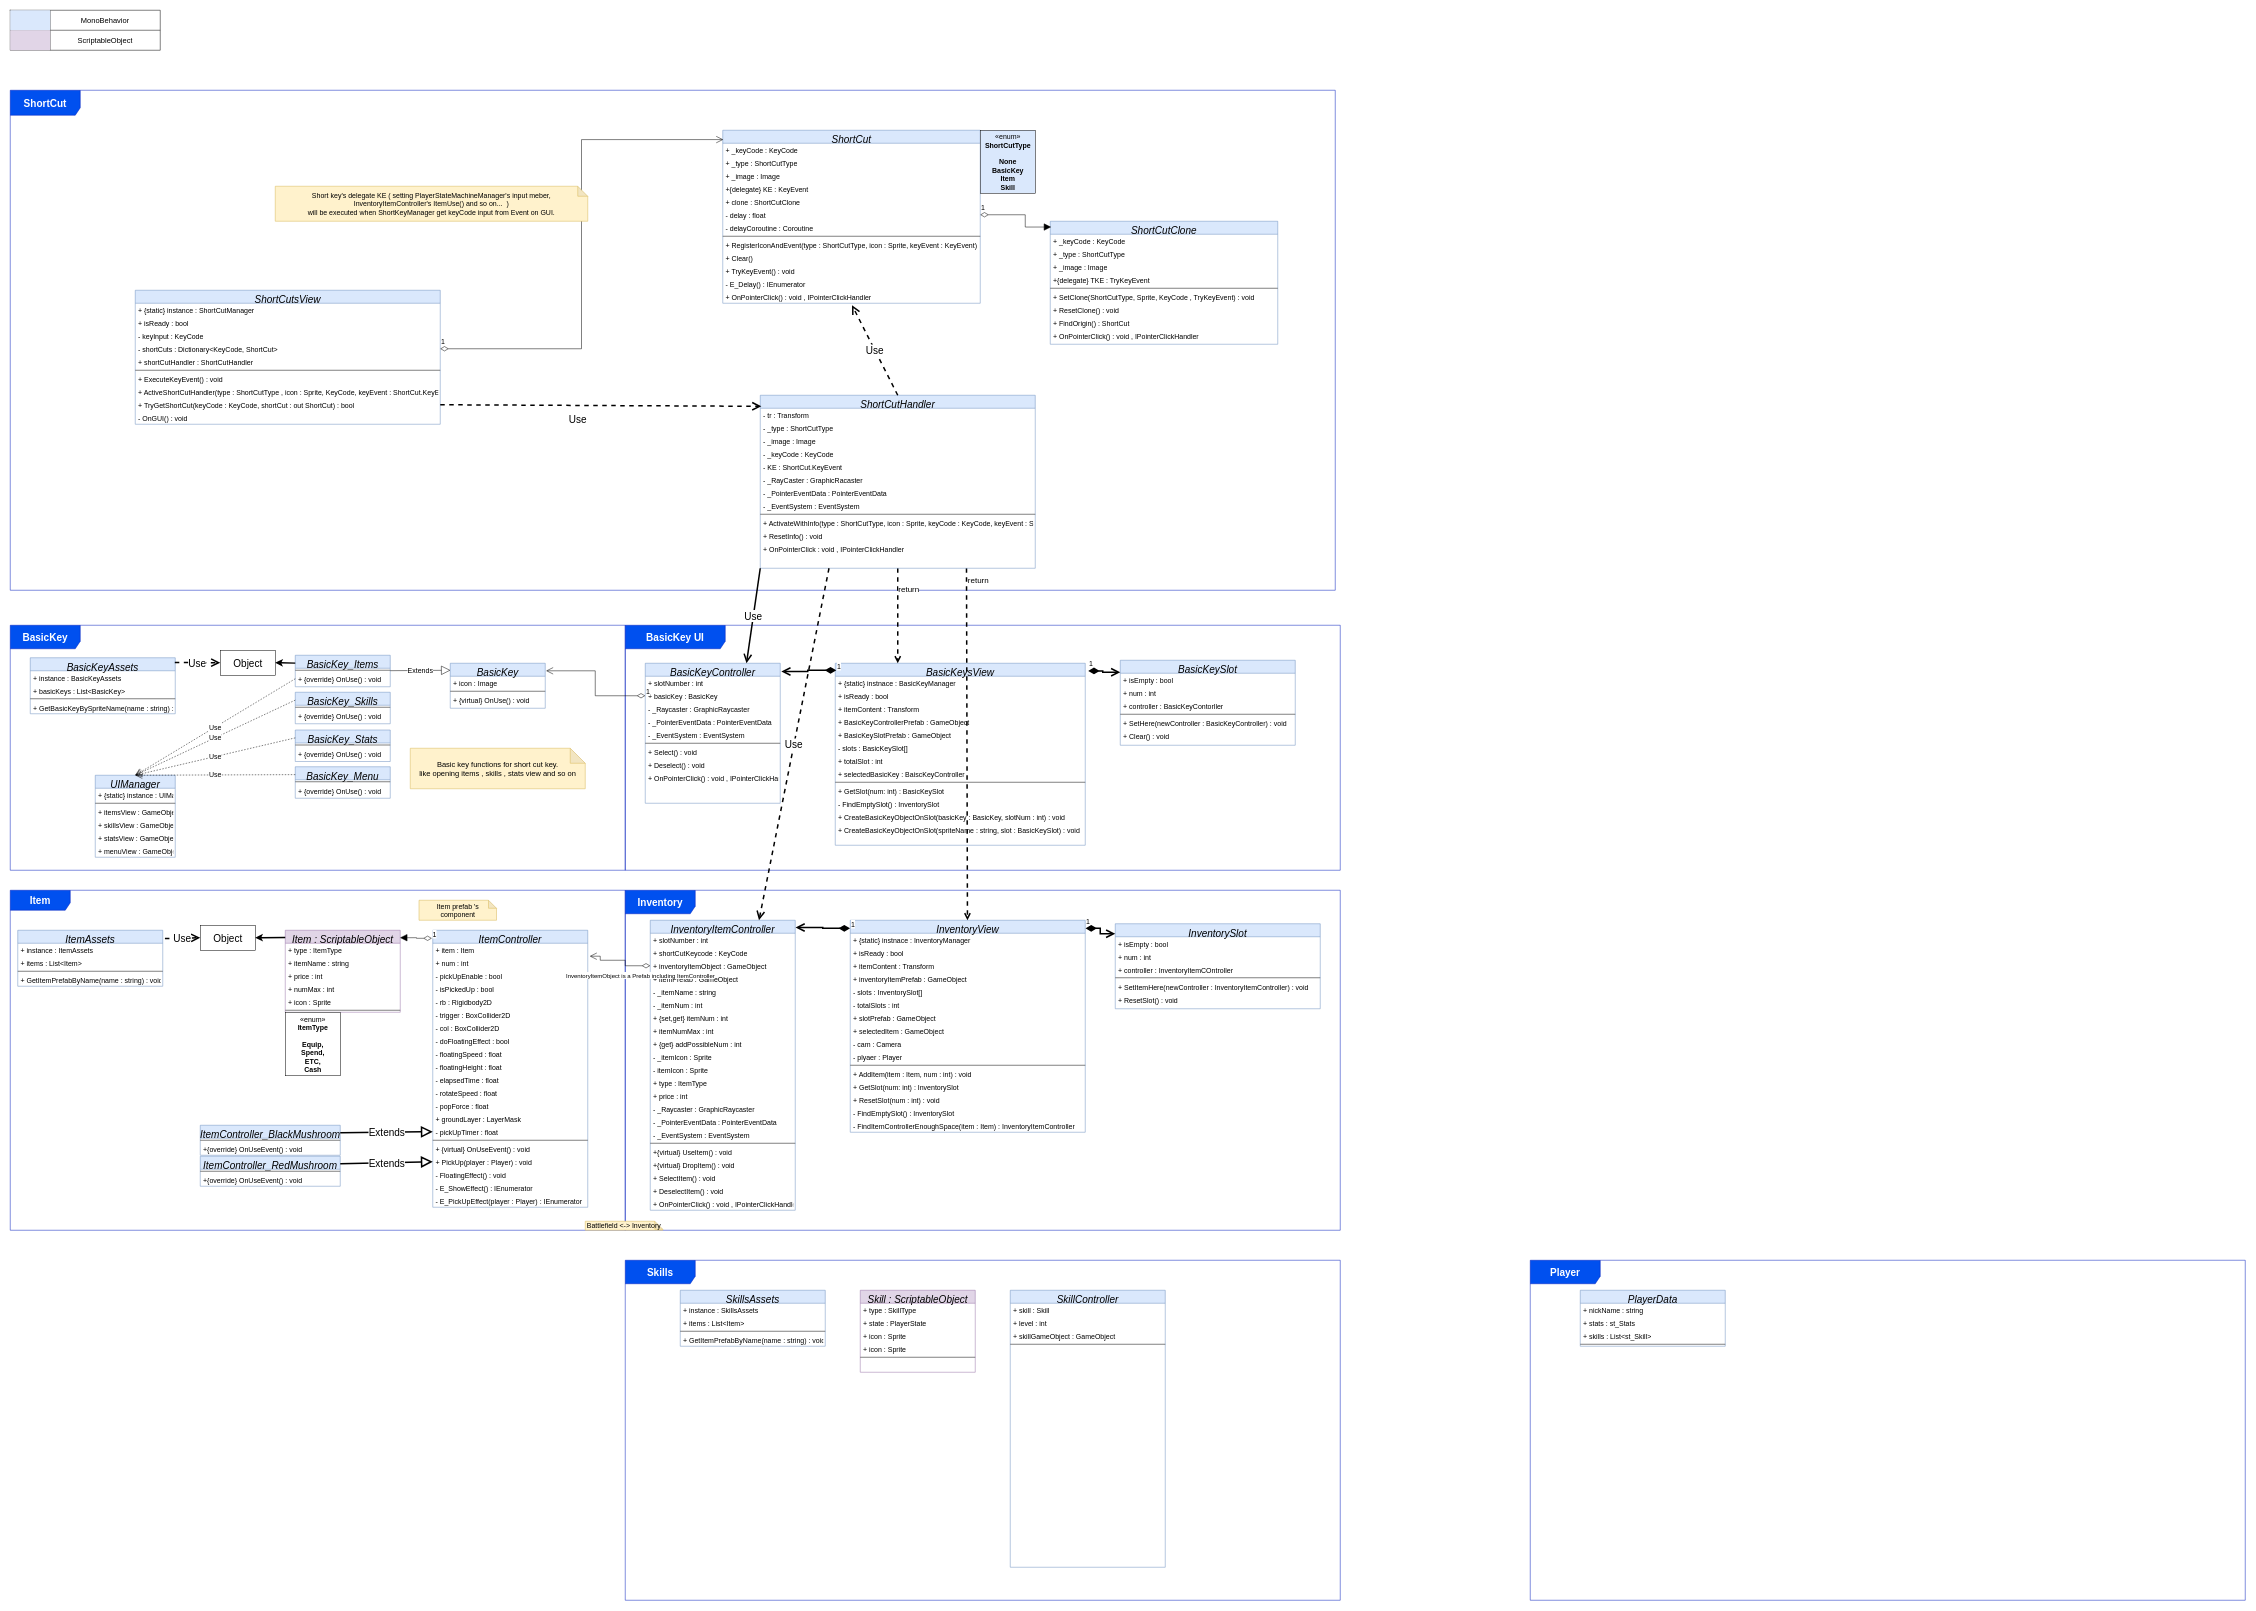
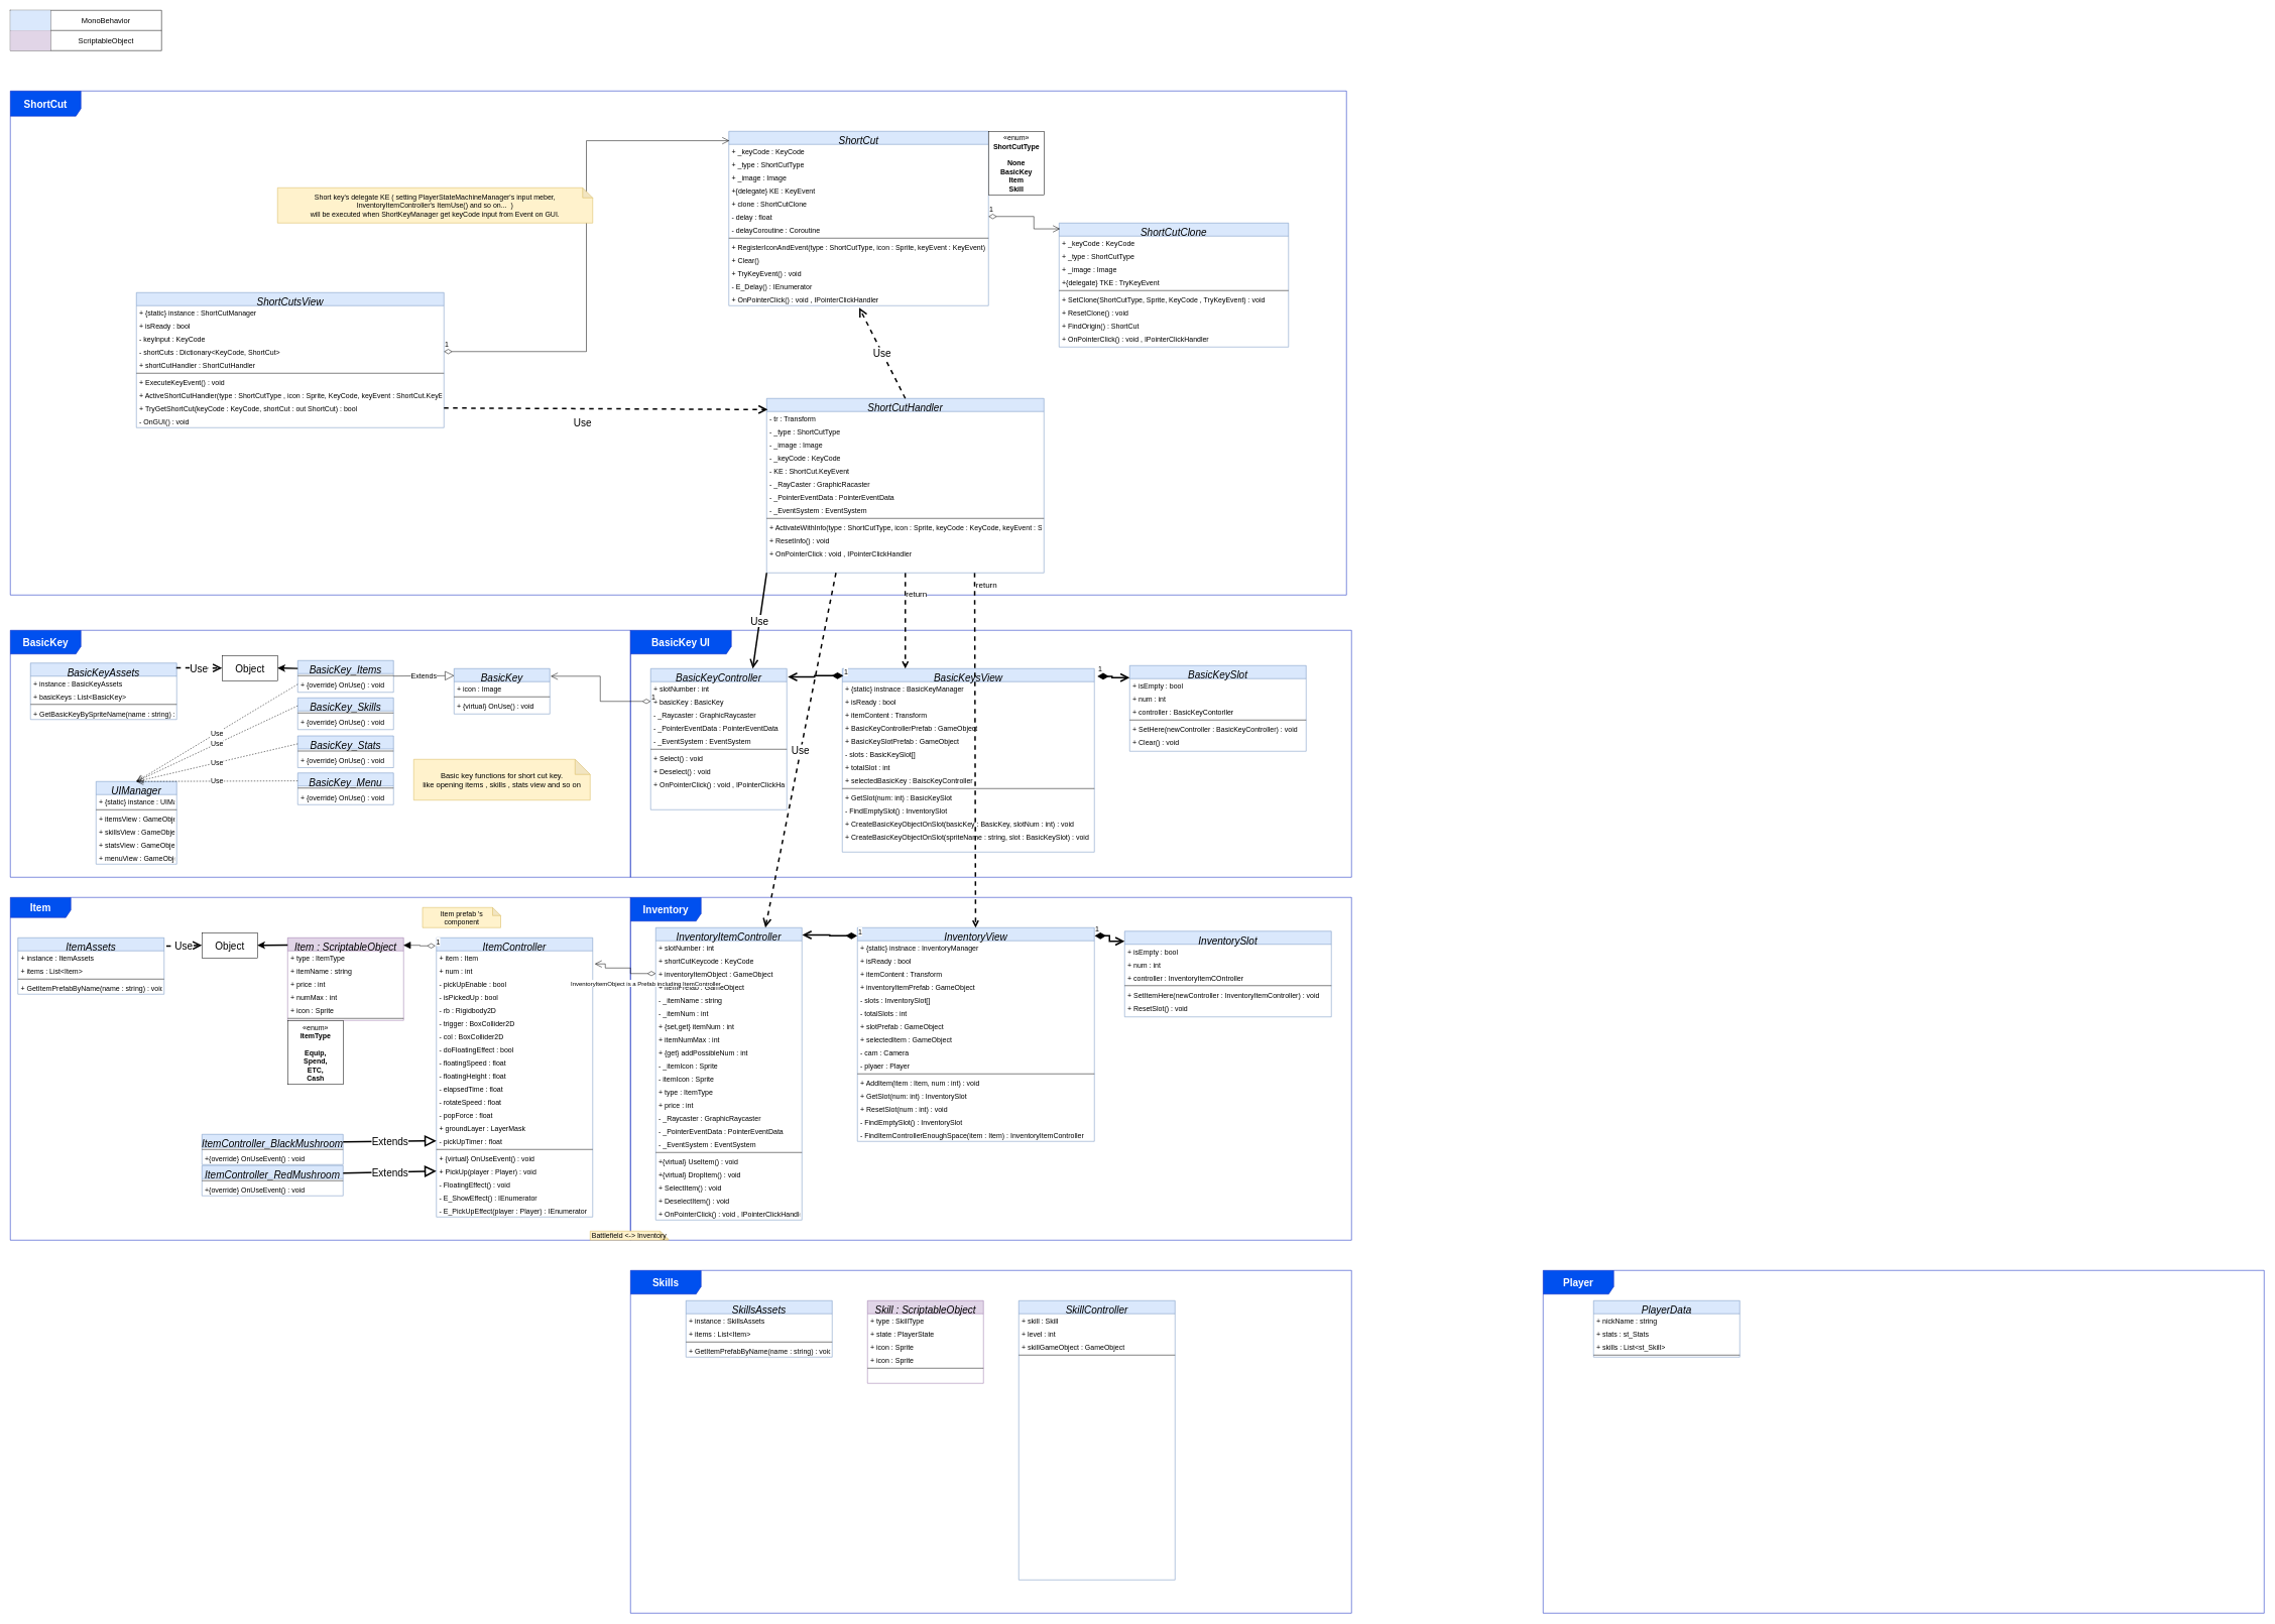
- <mxCell id="179" value="«enum»&lt;br style=&quot;font-size: 14px;&quot;&gt;&lt;b style=&quot;font-size: 14px;&quot;&gt;ShortCutType&lt;br style=&quot;font-size: 14px;&quot;&gt;&lt;br style=&quot;font-size: 14px;&quot;&gt;None&lt;br style=&quot;font-size: 14px;&quot;&gt;BasicKey&lt;br style=&quot;font-size: 14px;&quot;&gt;Item&lt;br style=&quot;font-size: 14px;&quot;&gt;Skill&lt;br style=&quot;font-size: 14px;&quot;&gt;&lt;/b&gt;" style="html=1;fontSize=14;fillColor=#dae8fc;" parent="1" vertex="1"><mxGeometry x="1960" y="260" width="110" height="126" as="geometry" /></mxCell>
+ <mxCell id="179" value="«enum»&lt;br style=&quot;font-size: 14px;&quot;&gt;&lt;b style=&quot;font-size: 14px;&quot;&gt;ShortCutType&lt;br style=&quot;font-size: 14px;&quot;&gt;&lt;br style=&quot;font-size: 14px;&quot;&gt;None&lt;br style=&quot;font-size: 14px;&quot;&gt;BasicKey&lt;br style=&quot;font-size: 14px;&quot;&gt;Item&lt;br style=&quot;font-size: 14px;&quot;&gt;Skill&lt;br style=&quot;font-size: 14px;&quot;&gt;&lt;/b&gt;" style="html=1;fontSize=14;" parent="1" vertex="1"><mxGeometry x="1960" y="260" width="110" height="126" as="geometry" /></mxCell>
- <mxCell id="190" value="1" style="endArrow=block;html=1;endSize=12;startArrow=diamondThin;startSize=14;startFill=0;edgeStyle=orthogonalEdgeStyle;align=left;verticalAlign=bottom;rounded=0;exitX=1;exitY=0.5;exitDx=0;exitDy=0;entryX=0.004;entryY=0.047;entryDx=0;entryDy=0;entryPerimeter=0;fontSize=14;" parent="1" source="10" target="180" edge="1"><mxGeometry x="-1" y="3" relative="1" as="geometry"><mxPoint x="1860" y="590" as="sourcePoint" /><mxPoint x="2020" y="590" as="targetPoint" /><Array as="points"><mxPoint x="2050" y="429" /><mxPoint x="2050" y="454" /></Array></mxGeometry></mxCell>
+ <mxCell id="190" value="1" style="endArrow=open;html=1;endSize=12;startArrow=diamondThin;startSize=14;startFill=0;edgeStyle=orthogonalEdgeStyle;align=left;verticalAlign=bottom;rounded=0;exitX=1;exitY=0.5;exitDx=0;exitDy=0;entryX=0.004;entryY=0.047;entryDx=0;entryDy=0;entryPerimeter=0;fontSize=14;" parent="1" source="10" target="180" edge="1"><mxGeometry x="-1" y="3" relative="1" as="geometry"><mxPoint x="1860" y="590" as="sourcePoint" /><mxPoint x="2020" y="590" as="targetPoint" /><Array as="points"><mxPoint x="2050" y="429" /><mxPoint x="2050" y="454" /></Array></mxGeometry></mxCell>
- <mxCell id="199" value="Basic key functions for short cut key.&lt;br&gt;like opening items , skills , stats view and so on" style="shape=note;whiteSpace=wrap;html=1;backgroundOutline=1;darkOpacity=0.05;fontSize=15;fillColor=#fff2cc;strokeColor=#d6b656;" parent="1" vertex="1"><mxGeometry x="820" y="1496" width="350" height="81" as="geometry" /></mxCell>
+ <mxCell id="199" value="Basic key functions for short cut key.&lt;br&gt;like opening items , skills , stats view and so on" style="shape=note;whiteSpace=wrap;html=1;backgroundOutline=1;darkOpacity=0.05;fontSize=15;fillColor=#fff2cc;strokeColor=#d6b656;" parent="1" vertex="1"><mxGeometry x="820" y="1506" width="350" height="81" as="geometry" /></mxCell>
